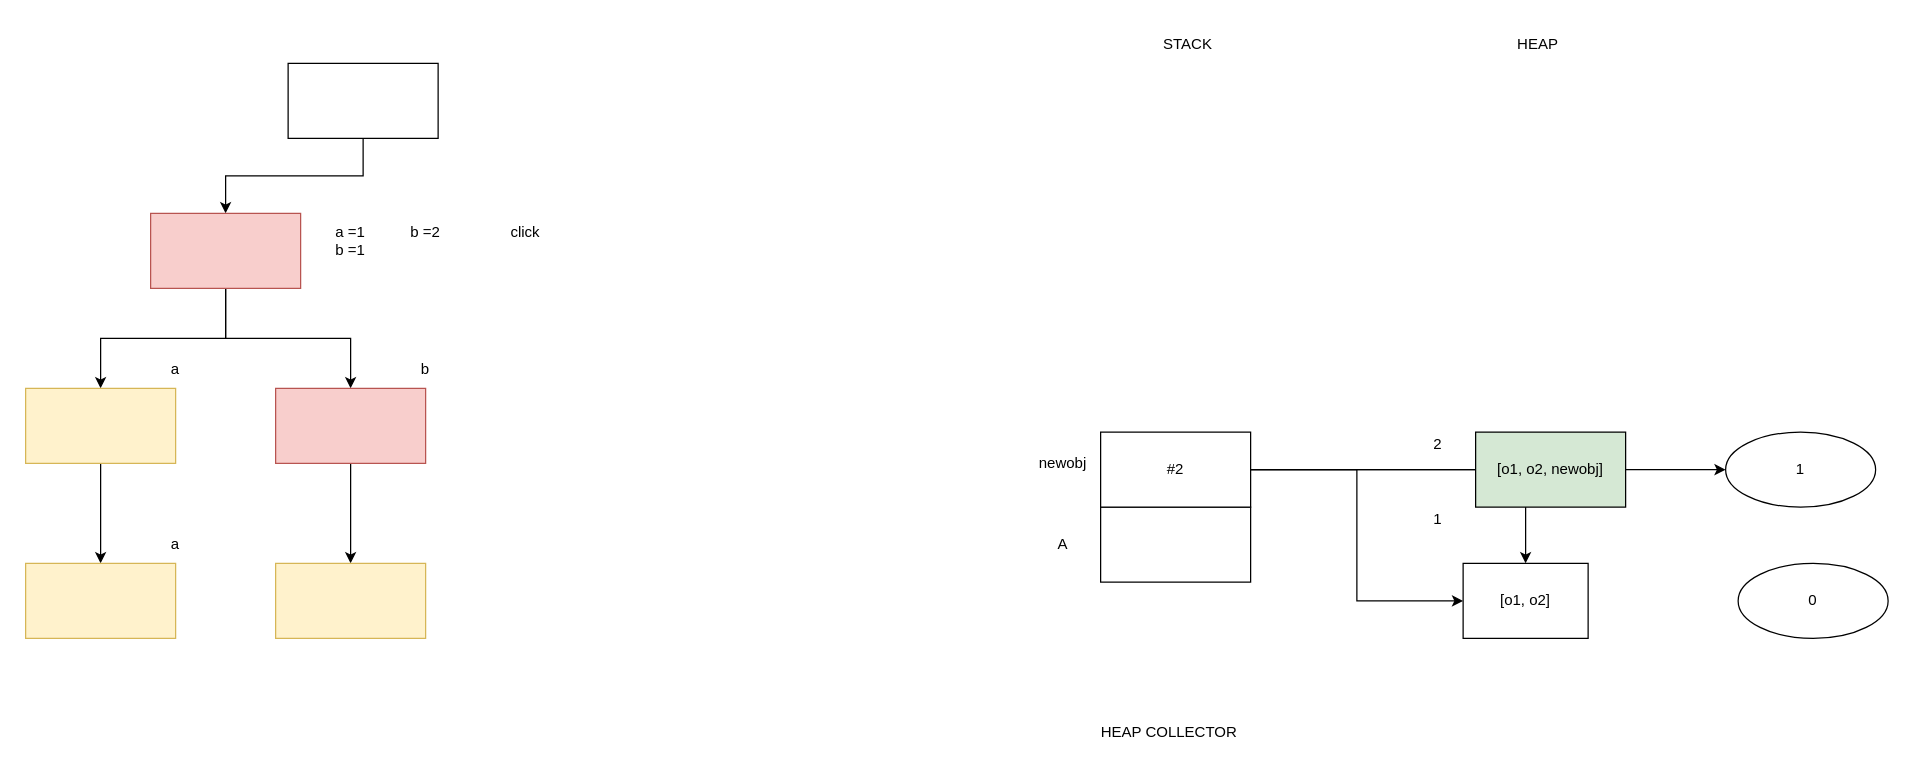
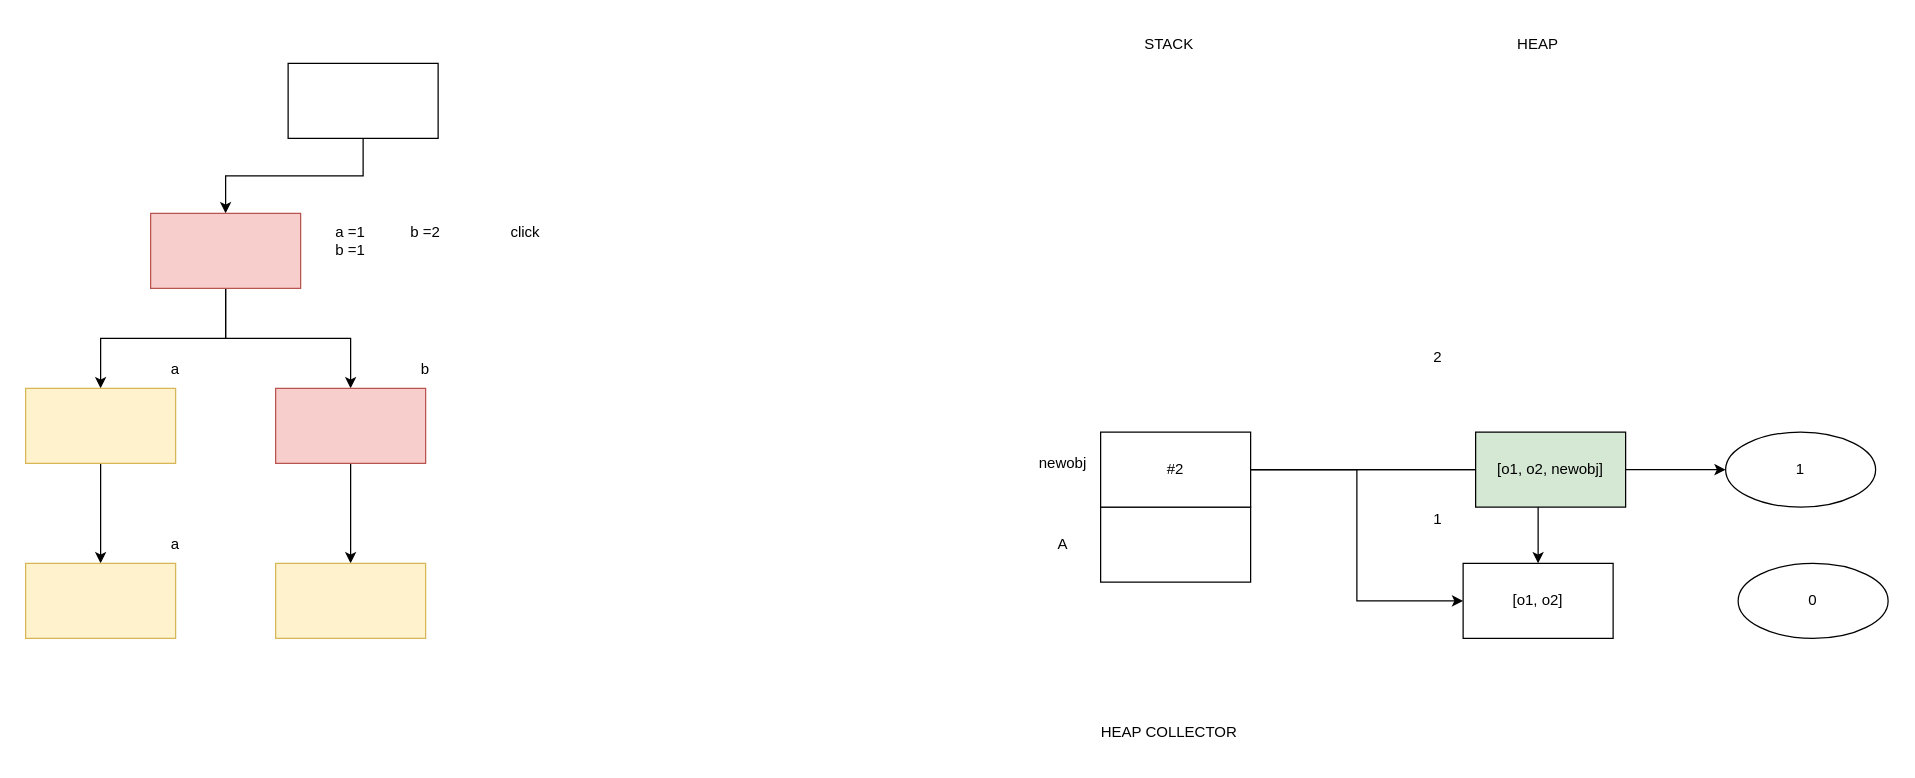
- <mxCell id="21" value="STACK" style="text;html=1;strokeColor=none;fillColor=none;align=center;verticalAlign=middle;whiteSpace=wrap;rounded=0;" vertex="1" parent="1"><mxGeometry x="920" y="20" width="60" height="30" as="geometry" /></mxCell>
+ <mxCell id="21" value="STACK" style="text;html=1;strokeColor=none;fillColor=none;align=center;verticalAlign=middle;whiteSpace=wrap;rounded=0;" vertex="1" parent="1"><mxGeometry x="905" y="20" width="60" height="30" as="geometry" /></mxCell>
- <mxCell id="33" value="2" style="text;html=1;strokeColor=none;fillColor=none;align=center;verticalAlign=middle;whiteSpace=wrap;rounded=0;" vertex="1" parent="1"><mxGeometry x="1120" y="340" width="60" height="30" as="geometry" /></mxCell>
+ <mxCell id="33" value="2" style="text;html=1;strokeColor=none;fillColor=none;align=center;verticalAlign=middle;whiteSpace=wrap;rounded=0;" vertex="1" parent="1"><mxGeometry x="1120" y="270" width="60" height="30" as="geometry" /></mxCell>
- <mxCell id="23" value="[o1, o2]" style="rounded=0;whiteSpace=wrap;html=1;" vertex="1" parent="1"><mxGeometry x="1170" y="450" width="100" height="60" as="geometry" /></mxCell>
+ <mxCell id="23" value="[o1, o2]" style="rounded=0;whiteSpace=wrap;html=1;" vertex="1" parent="1"><mxGeometry x="1170" y="450" width="120" height="60" as="geometry" /></mxCell>
